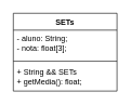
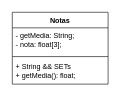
- <mxCell id="2" value="SETs" style="swimlane;fontStyle=1;align=center;verticalAlign=top;childLayout=stackLayout;horizontal=1;startSize=26;horizontalStack=0;resizeParent=1;resizeParentMax=0;resizeLast=0;collapsible=1;marginBottom=0;" vertex="1" parent="1"><mxGeometry x="20" y="20" width="160" height="120" as="geometry" /></mxCell>
+ <mxCell id="2" value="Notas" style="swimlane;fontStyle=1;align=center;verticalAlign=top;childLayout=stackLayout;horizontal=1;startSize=26;horizontalStack=0;resizeParent=1;resizeParentMax=0;resizeLast=0;collapsible=1;marginBottom=0;" vertex="1" parent="1"><mxGeometry x="20" y="20" width="160" height="120" as="geometry" /></mxCell>
- <mxCell id="3" value="- aluno: String;&#10;- nota: float[3];&#10;" style="text;strokeColor=none;fillColor=none;align=left;verticalAlign=top;spacingLeft=4;spacingRight=4;overflow=hidden;rotatable=0;points=[[0,0.5],[1,0.5]];portConstraint=eastwest;" vertex="1" parent="2"><mxGeometry y="26" width="160" height="44" as="geometry" /></mxCell>
+ <mxCell id="3" value="- getMedia: String;&#10;- nota: float[3];&#10;" style="text;strokeColor=none;fillColor=none;align=left;verticalAlign=top;spacingLeft=4;spacingRight=4;overflow=hidden;rotatable=0;points=[[0,0.5],[1,0.5]];portConstraint=eastwest;" vertex="1" parent="2"><mxGeometry y="26" width="160" height="44" as="geometry" /></mxCell>
